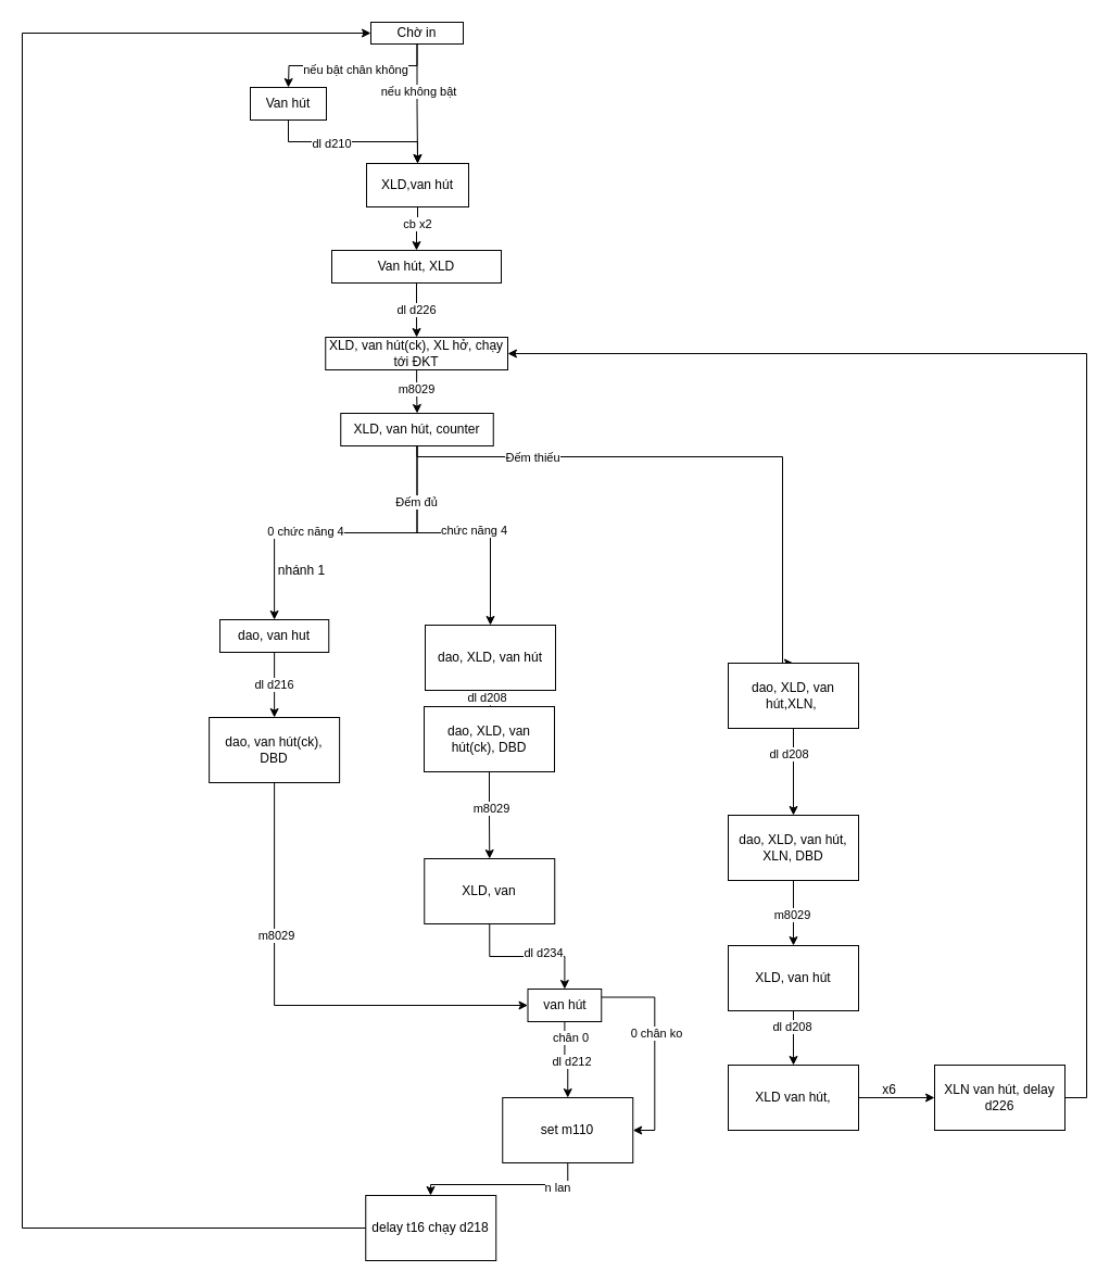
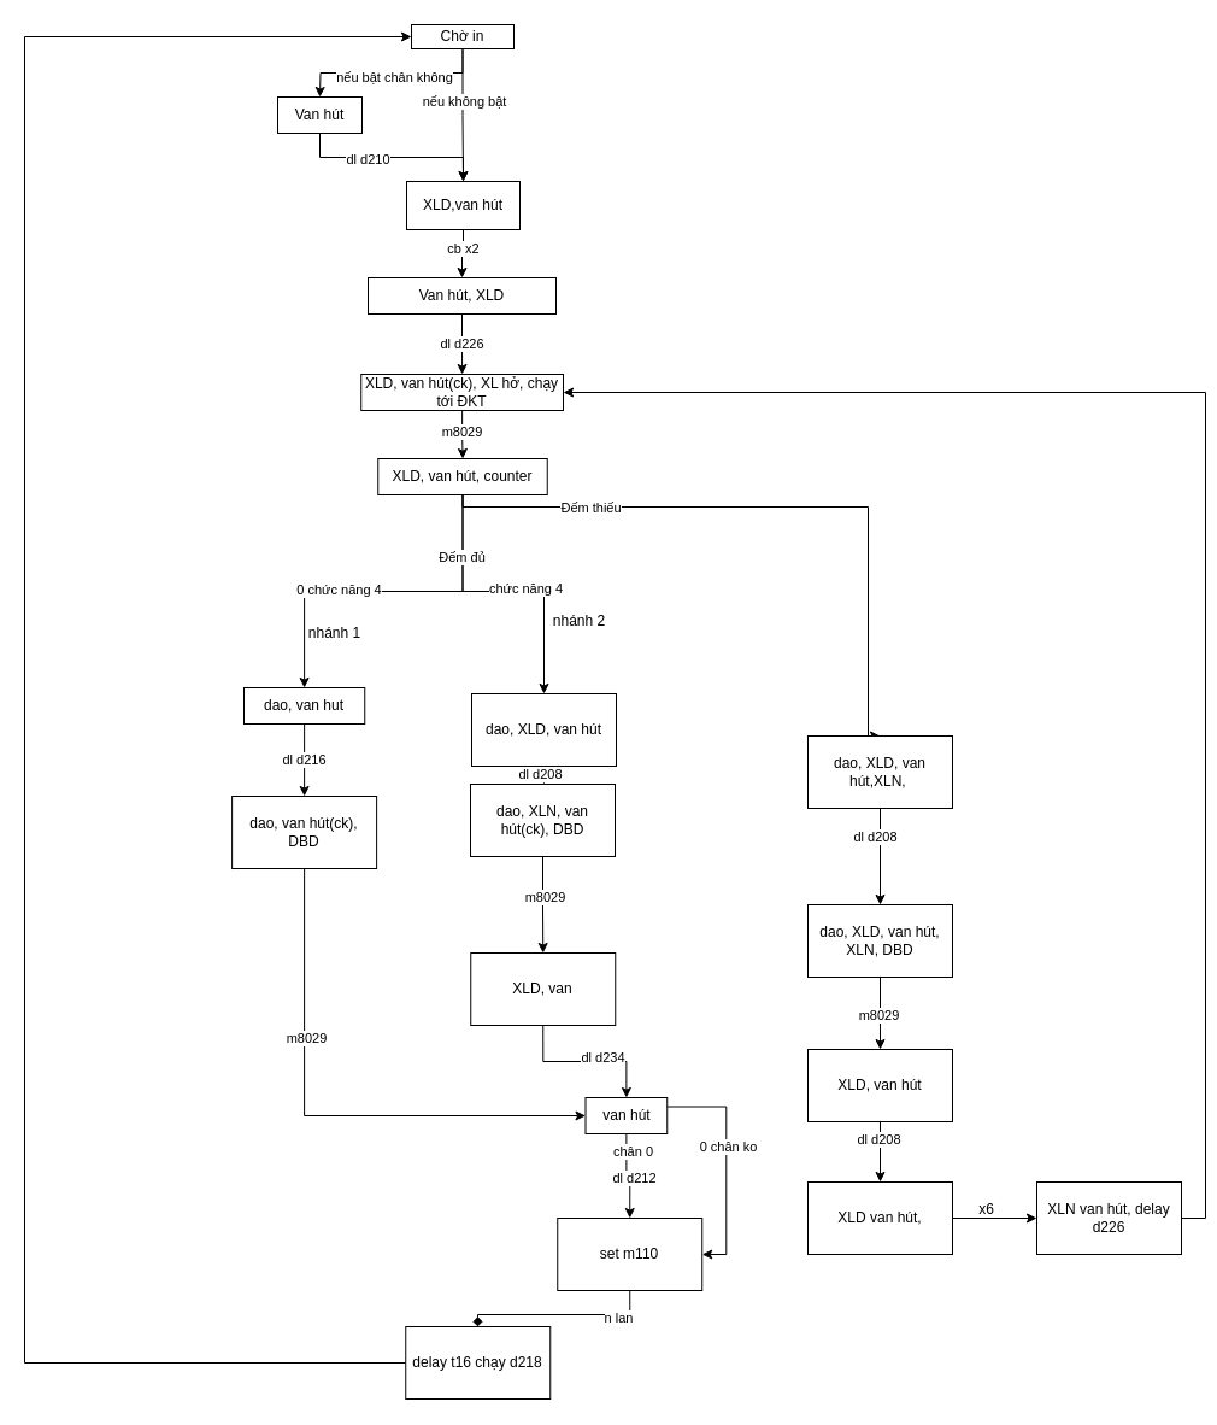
+ <mxCell id="64" value="nhánh 2" style="text;html=1;align=center;verticalAlign=middle;resizable=0;points=[];autosize=1;strokeColor=none;fillColor=none;" parent="1" vertex="1"><mxGeometry x="445" y="500" width="70" height="30" as="geometry" /></mxCell>
- <mxCell id="38" value="dao, XLD, van hút(ck), DBD" style="whiteSpace=wrap;html=1;" parent="1" vertex="1"><mxGeometry x="390" y="650" width="120" height="60" as="geometry" /></mxCell>
+ <mxCell id="38" value="dao, XLN, van hút(ck), DBD" style="whiteSpace=wrap;html=1;" parent="1" vertex="1"><mxGeometry x="390" y="650" width="120" height="60" as="geometry" /></mxCell>
- <mxCell id="48" style="edgeStyle=orthogonalEdgeStyle;rounded=0;orthogonalLoop=1;jettySize=auto;html=1;exitX=0.5;exitY=1;exitDx=0;exitDy=0;" parent="1" source="50" target="52" edge="1"><mxGeometry relative="1" as="geometry"><Array as="points"><mxPoint x="522" y="1090" /><mxPoint x="396" y="1090" /></Array></mxGeometry></mxCell>
+ <mxCell id="48" style="edgeStyle=orthogonalEdgeStyle;rounded=0;orthogonalLoop=1;jettySize=auto;html=1;exitX=0.5;exitY=1;exitDx=0;exitDy=0;endArrow=diamond;" parent="1" source="50" target="52" edge="1"><mxGeometry relative="1" as="geometry"><Array as="points"><mxPoint x="522" y="1090" /><mxPoint x="396" y="1090" /></Array></mxGeometry></mxCell>
